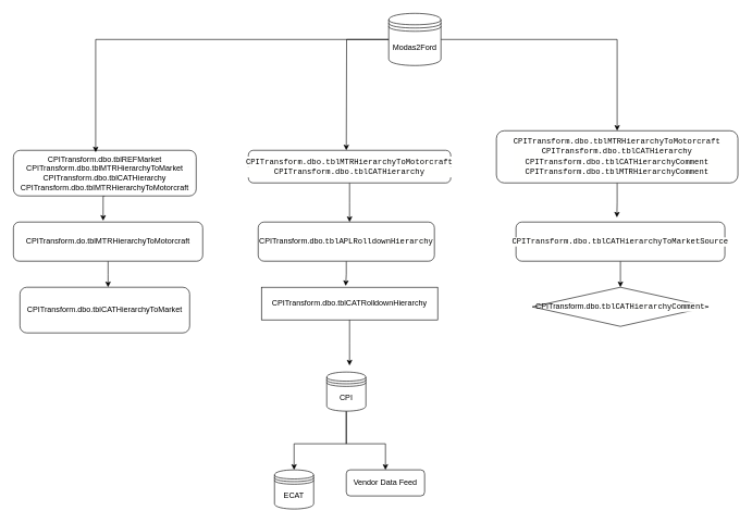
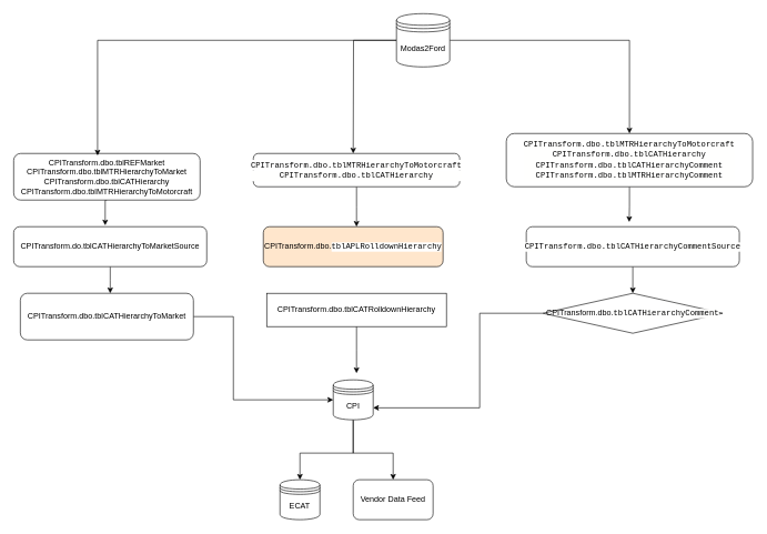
- <mxCell id="9" value="CPITransform.do.tblMTRHierarchyToMotorcraft" style="rounded=1;whiteSpace=wrap;html=1;" parent="1" vertex="1"><mxGeometry x="20" y="340" width="290" height="60" as="geometry" /></mxCell>
+ <mxCell id="9" value="CPITransform.do.tblCATHierarchyToMarketSource" style="rounded=1;whiteSpace=wrap;html=1;" parent="1" vertex="1"><mxGeometry x="20" y="340" width="290" height="60" as="geometry" /></mxCell>
- <mxCell id="13" value="CPITransform.dbo.&lt;span style=&quot;background-color: rgb(255 , 255 , 254) ; font-family: &amp;#34;consolas&amp;#34; , &amp;#34;courier new&amp;#34; , monospace&quot;&gt;tblAPLRolldownHierarchy&lt;/span&gt;" style="rounded=1;whiteSpace=wrap;html=1;" parent="1" vertex="1"><mxGeometry x="395" y="340" width="270" height="60" as="geometry" /></mxCell>
+ <mxCell id="13" value="CPITransform.dbo.&lt;span style=&quot;background-color: rgb(255 , 255 , 254) ; font-family: &amp;#34;consolas&amp;#34; , &amp;#34;courier new&amp;#34; , monospace&quot;&gt;tblAPLRolldownHierarchy&lt;/span&gt;" style="rounded=1;whiteSpace=wrap;html=1;fillColor=#ffe6cc;" parent="1" vertex="1"><mxGeometry x="395" y="340" width="270" height="60" as="geometry" /></mxCell>
- <mxCell id="19" value="&lt;span style=&quot;font-family: &amp;#34;consolas&amp;#34; , &amp;#34;courier new&amp;#34; , monospace ; background-color: rgb(255 , 255 , 254)&quot;&gt;CPITransform.dbo.&lt;/span&gt;&lt;span style=&quot;background-color: rgb(255 , 255 , 254) ; font-family: &amp;#34;consolas&amp;#34; , &amp;#34;courier new&amp;#34; , monospace&quot;&gt;tblCATHierarchyToMarketSource&lt;/span&gt;&lt;span style=&quot;font-family: &amp;#34;consolas&amp;#34; , &amp;#34;courier new&amp;#34; , monospace ; background-color: rgb(255 , 255 , 254)&quot;&gt;&lt;br&gt;&lt;/span&gt;" style="rounded=1;whiteSpace=wrap;html=1;" vertex="1" parent="1"><mxGeometry x="790" y="340" width="320" height="60" as="geometry" /></mxCell>
+ <mxCell id="19" value="&lt;span style=&quot;font-family: &amp;#34;consolas&amp;#34; , &amp;#34;courier new&amp;#34; , monospace ; background-color: rgb(255 , 255 , 254)&quot;&gt;CPITransform.dbo.&lt;/span&gt;&lt;span style=&quot;background-color: rgb(255 , 255 , 254) ; font-family: &amp;#34;consolas&amp;#34; , &amp;#34;courier new&amp;#34; , monospace&quot;&gt;tblCATHierarchyCommentSource&lt;/span&gt;&lt;span style=&quot;font-family: &amp;#34;consolas&amp;#34; , &amp;#34;courier new&amp;#34; , monospace ; background-color: rgb(255 , 255 , 254)&quot;&gt;&lt;br&gt;&lt;/span&gt;" style="rounded=1;whiteSpace=wrap;html=1;" vertex="1" parent="1"><mxGeometry x="790" y="340" width="320" height="60" as="geometry" /></mxCell>
- <mxCell id="12" style="edgeStyle=orthogonalEdgeStyle;rounded=0;orthogonalLoop=1;jettySize=auto;html=1;entryX=0.478;entryY=-0.04;entryDx=0;entryDy=0;entryPerimeter=0;" edge="1" parent="1" source="13" target="5"><mxGeometry relative="1" as="geometry" /></mxCell>
+ <mxCell id="2" style="edgeStyle=orthogonalEdgeStyle;rounded=0;orthogonalLoop=1;jettySize=auto;html=1;entryX=0;entryY=0.5;entryDx=0;entryDy=0;" edge="1" parent="1" source="3" target="26"><mxGeometry relative="1" as="geometry"><mxPoint x="160" y="580" as="targetPoint" /><Array as="points"><mxPoint x="350" y="475" /><mxPoint x="350" y="600" /></Array></mxGeometry></mxCell>
+ <mxCell id="6" style="edgeStyle=orthogonalEdgeStyle;rounded=0;orthogonalLoop=1;jettySize=auto;html=1;entryX=1;entryY=0.7;entryDx=0;entryDy=0;" edge="1" parent="1" source="7" target="26"><mxGeometry relative="1" as="geometry"><Array as="points"><mxPoint x="720" y="470" /><mxPoint x="720" y="612" /></Array></mxGeometry></mxCell>
- <mxCell id="28" value="Vendor Data Feed" style="rounded=1;whiteSpace=wrap;html=1;" vertex="1" parent="1"><mxGeometry x="530" y="720" width="120" height="40" as="geometry" /></mxCell>
+ <mxCell id="28" value="Vendor Data Feed" style="rounded=1;whiteSpace=wrap;html=1;" vertex="1" parent="1"><mxGeometry x="530" y="720" width="120" height="60" as="geometry" /></mxCell>
